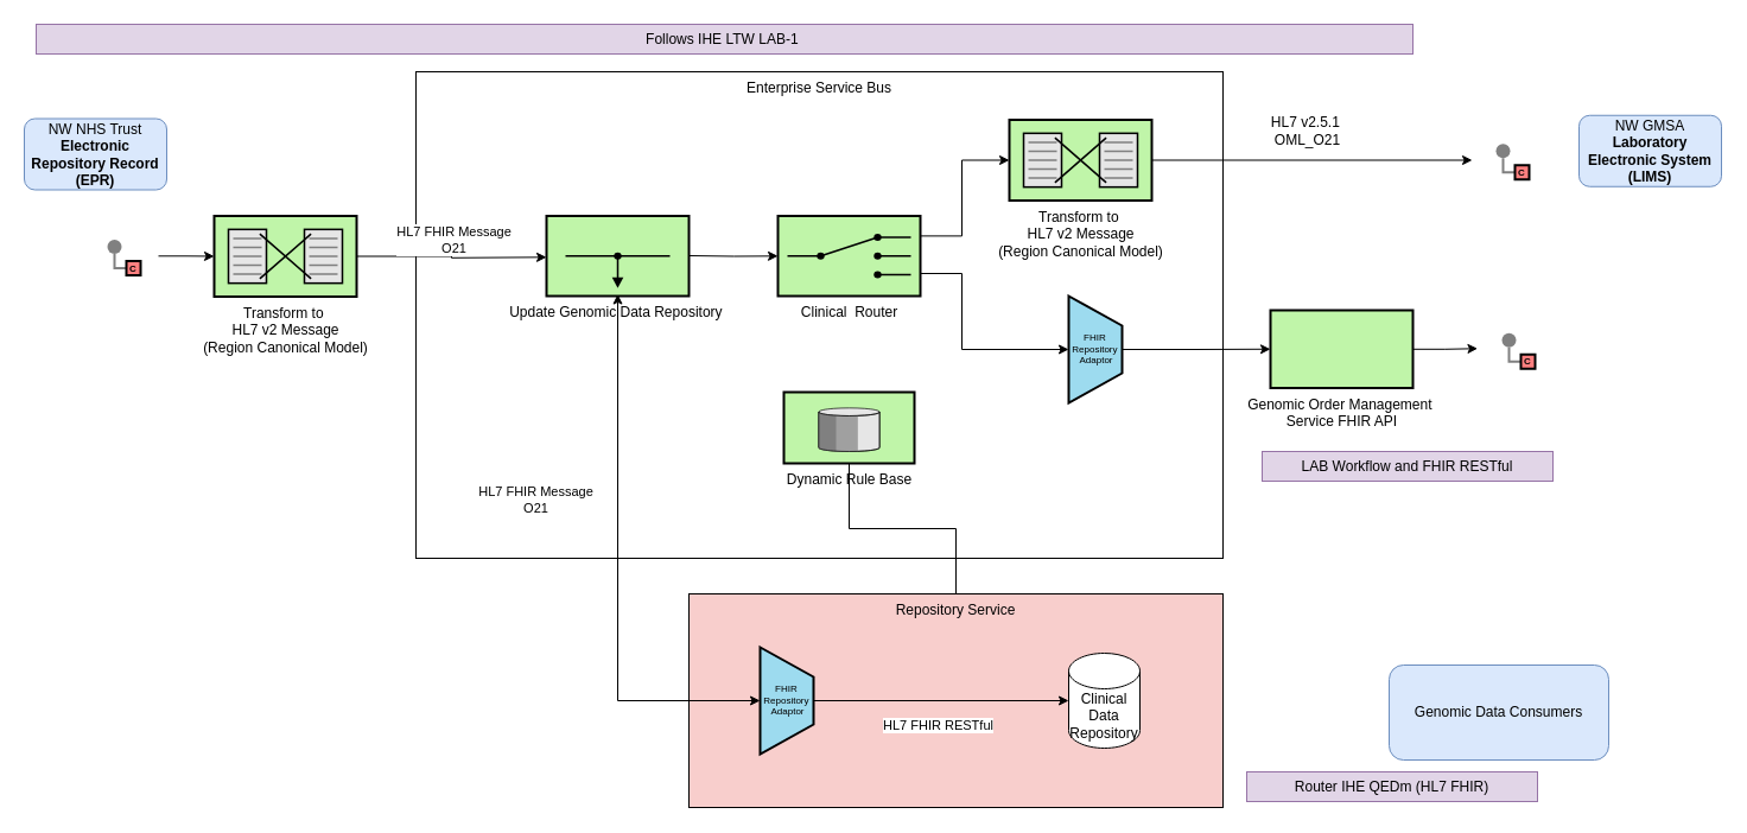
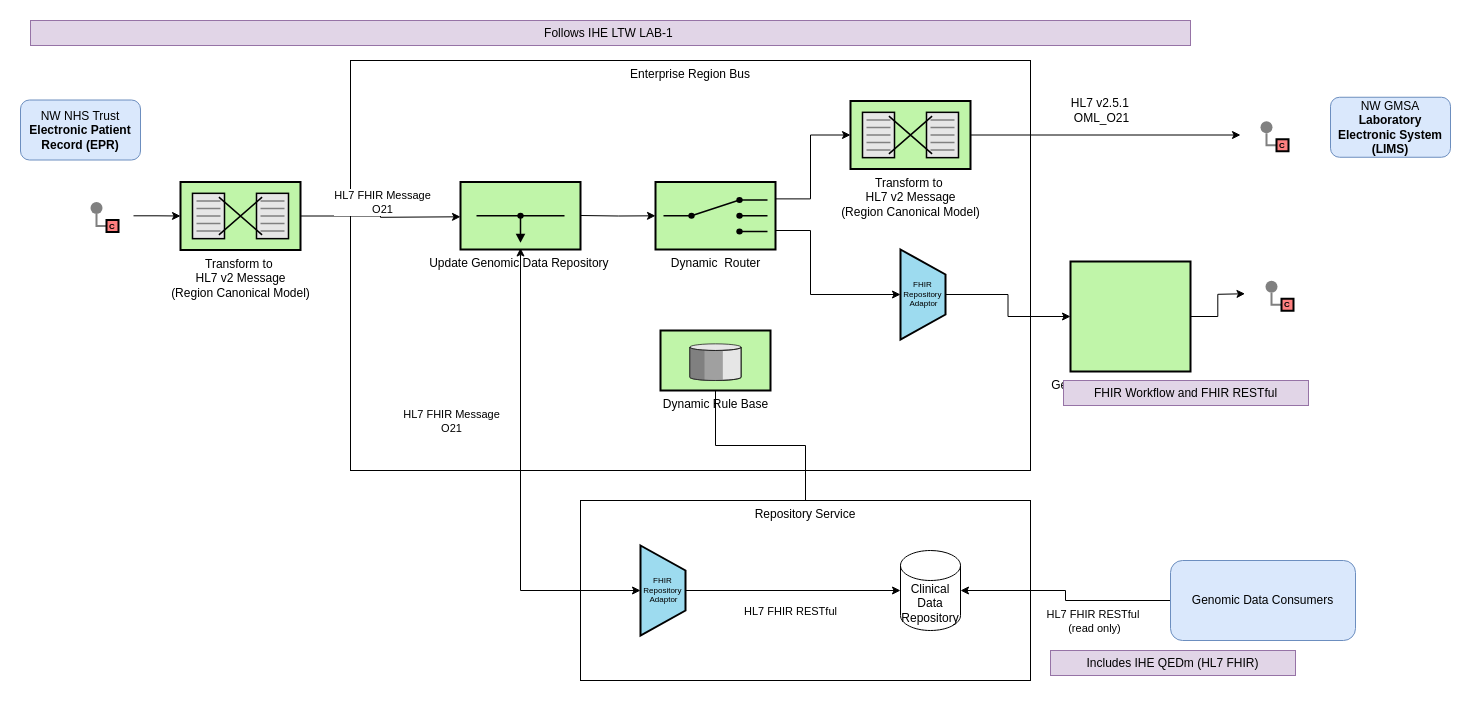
- <mxCell id="3" value="Enterprise Service Bus" style="rounded=0;whiteSpace=wrap;html=1;verticalAlign=top;" vertex="1" parent="1"><mxGeometry x="350" y="60" width="680" height="410" as="geometry" /></mxCell>
+ <mxCell id="3" value="Enterprise Region Bus" style="rounded=0;whiteSpace=wrap;html=1;verticalAlign=top;" vertex="1" parent="1"><mxGeometry x="350" y="60" width="680" height="410" as="geometry" /></mxCell>
- <mxCell id="31" value="NW NHS Trust&lt;br&gt;&lt;b&gt;Electronic Repository Record (EPR)&lt;/b&gt;" style="rounded=1;whiteSpace=wrap;html=1;fillColor=#dae8fc;strokeColor=#6c8ebf;" vertex="1" parent="1"><mxGeometry x="20" y="99.5" width="120" height="60" as="geometry" /></mxCell>
+ <mxCell id="31" value="NW NHS Trust&lt;br&gt;&lt;b&gt;Electronic Patient Record (EPR)&lt;/b&gt;" style="rounded=1;whiteSpace=wrap;html=1;fillColor=#dae8fc;strokeColor=#6c8ebf;" vertex="1" parent="1"><mxGeometry x="20" y="99.5" width="120" height="60" as="geometry" /></mxCell>
- <mxCell id="27" value="&lt;font style=&quot;font-size: 12px;&quot;&gt;Clinical&amp;nbsp; Router&lt;/font&gt;" style="html=1;strokeWidth=2;outlineConnect=0;dashed=0;align=center;fontSize=8;shape=mxgraph.eip.content_based_router;verticalLabelPosition=bottom;verticalAlign=top;fillColor=#c0f5a9;" vertex="1" parent="1"><mxGeometry x="655" y="181.5" width="120" height="67.5" as="geometry" /></mxCell>
+ <mxCell id="27" value="&lt;font style=&quot;font-size: 12px;&quot;&gt;Dynamic&amp;nbsp; Router&lt;/font&gt;" style="html=1;strokeWidth=2;outlineConnect=0;dashed=0;align=center;fontSize=8;shape=mxgraph.eip.content_based_router;verticalLabelPosition=bottom;verticalAlign=top;fillColor=#c0f5a9;" vertex="1" parent="1"><mxGeometry x="655" y="181.5" width="120" height="67.5" as="geometry" /></mxCell>
- <mxCell id="30" value="&lt;font style=&quot;font-size: 12px;&quot;&gt;Genomic Order Management&amp;nbsp;&lt;/font&gt;&lt;div&gt;&lt;font style=&quot;font-size: 12px;&quot;&gt;Service FHIR API&lt;/font&gt;&lt;/div&gt;" style="strokeWidth=2;dashed=0;align=center;fontSize=8;shape=rect;fillColor=#c0f5a9;verticalLabelPosition=bottom;verticalAlign=top;html=1;" vertex="1" parent="1"><mxGeometry x="1070" y="261" width="120" height="65.5" as="geometry" /></mxCell>
+ <mxCell id="30" value="&lt;font style=&quot;font-size: 12px;&quot;&gt;Genomic Order Management&amp;nbsp;&lt;/font&gt;&lt;div&gt;&lt;font style=&quot;font-size: 12px;&quot;&gt;Service FHIR API&lt;/font&gt;&lt;/div&gt;" style="strokeWidth=2;dashed=0;align=center;fontSize=8;shape=rect;fillColor=#c0f5a9;verticalLabelPosition=bottom;verticalAlign=top;html=1;" vertex="1" parent="1"><mxGeometry x="1070" y="261" width="120" height="110" as="geometry" /></mxCell>
- <mxCell id="46" value="LAB Workflow and FHIR RESTful" style="rounded=0;whiteSpace=wrap;html=1;fillColor=#e1d5e7;strokeColor=#9673a6;" vertex="1" parent="1"><mxGeometry x="1063" y="380" width="245" height="25" as="geometry" /></mxCell>
+ <mxCell id="46" value="FHIR Workflow and FHIR RESTful" style="rounded=0;whiteSpace=wrap;html=1;fillColor=#e1d5e7;strokeColor=#9673a6;" vertex="1" parent="1"><mxGeometry x="1063" y="380" width="245" height="25" as="geometry" /></mxCell>
- <mxCell id="2" value="Repository Service" style="rounded=0;whiteSpace=wrap;html=1;verticalAlign=top;fillColor=#f8cecc;" vertex="1" parent="1"><mxGeometry x="580" y="500" width="450" height="180" as="geometry" /></mxCell>
+ <mxCell id="2" value="Repository Service" style="rounded=0;whiteSpace=wrap;html=1;verticalAlign=top;" vertex="1" parent="1"><mxGeometry x="580" y="500" width="450" height="180" as="geometry" /></mxCell>
+ <mxCell id="21" style="edgeStyle=orthogonalEdgeStyle;rounded=0;orthogonalLoop=1;jettySize=auto;html=1;" edge="1" parent="1" source="23" target="13"><mxGeometry relative="1" as="geometry" /></mxCell>
+ <mxCell id="22" value="HL7 FHIR RESTful&amp;nbsp;&lt;br&gt;(read only)" style="edgeLabel;html=1;align=center;verticalAlign=middle;resizable=0;points=[];" connectable="0" vertex="1" parent="21"><mxGeometry x="-0.167" y="3" relative="1" as="geometry"><mxPoint x="15" y="17" as="offset" /></mxGeometry></mxCell>
- <mxCell id="44" value="Router IHE QEDm (HL7 FHIR)" style="rounded=0;whiteSpace=wrap;html=1;fillColor=#e1d5e7;strokeColor=#9673a6;" vertex="1" parent="1"><mxGeometry x="1050" y="650" width="245" height="25" as="geometry" /></mxCell>
+ <mxCell id="44" value="Includes IHE QEDm (HL7 FHIR)" style="rounded=0;whiteSpace=wrap;html=1;fillColor=#e1d5e7;strokeColor=#9673a6;" vertex="1" parent="1"><mxGeometry x="1050" y="650" width="245" height="25" as="geometry" /></mxCell>
